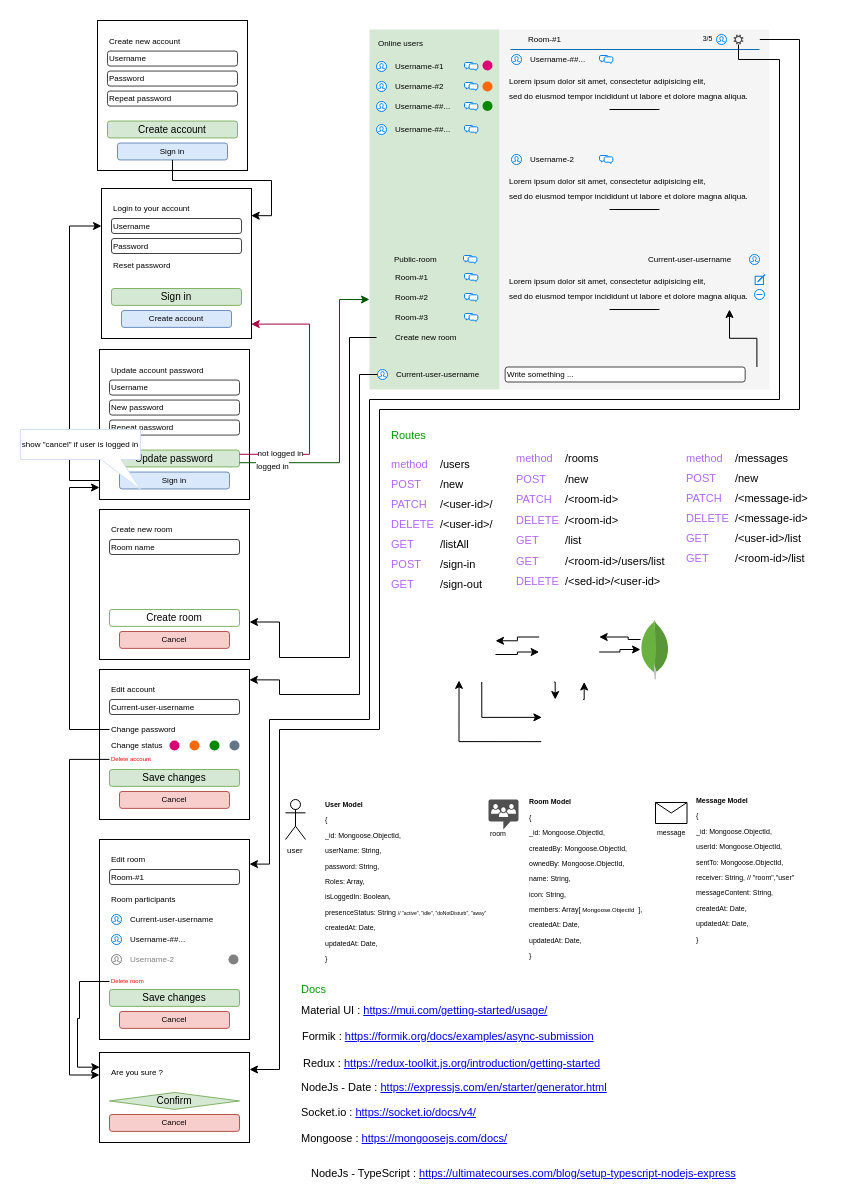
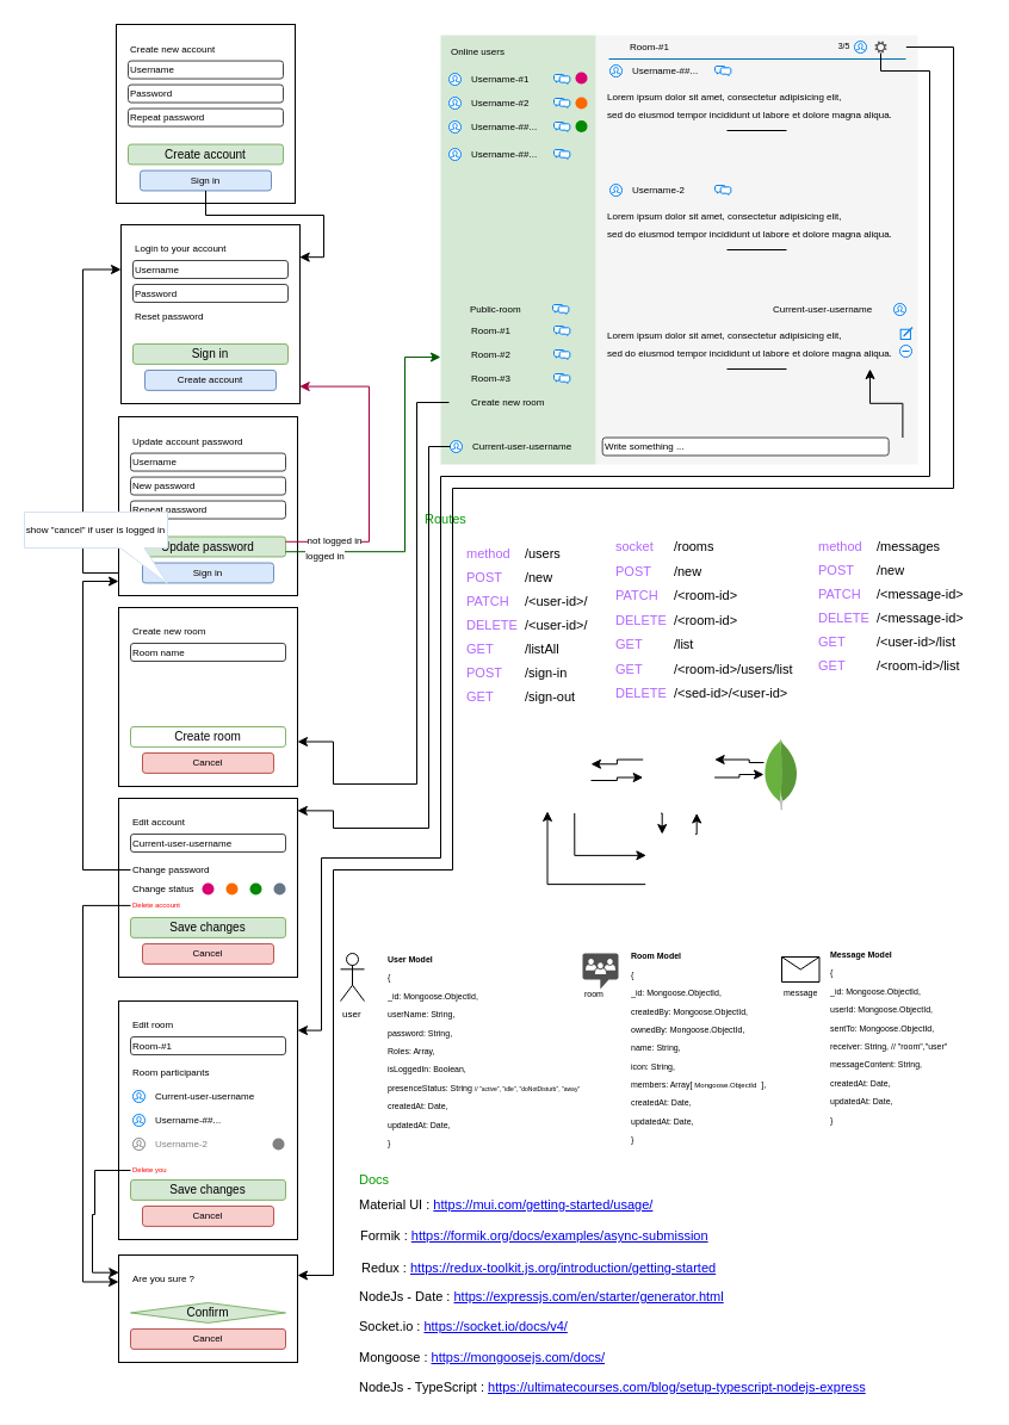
- <mxCell id="137" value="Routes" style="text;html=1;align=left;verticalAlign=middle;resizable=0;points=[];autosize=1;strokeColor=none;fillColor=none;fontSize=11;fontColor=#009900;" vertex="1" parent="1"><mxGeometry x="389" y="425" width="50" height="20" as="geometry" /></mxCell>
+ <mxCell id="137" value="Routes" style="text;html=1;align=left;verticalAlign=middle;resizable=0;points=[];autosize=1;strokeColor=none;fillColor=none;fontSize=11;fontColor=#009900;" vertex="1" parent="1"><mxGeometry x="354" y="425" width="50" height="20" as="geometry" /></mxCell>
- <mxCell id="152" value="&lt;font color=&quot;#b266ff&quot;&gt;method&lt;/font&gt;&lt;span style=&quot;white-space: pre&quot;&gt;&#09;&lt;/span&gt;/rooms" style="text;html=1;align=left;verticalAlign=middle;resizable=0;points=[];autosize=1;strokeColor=none;fillColor=none;fontSize=11;fontColor=#000000;" vertex="1" parent="151"><mxGeometry width="100" height="20" as="geometry" /></mxCell>
+ <mxCell id="152" value="&lt;font color=&quot;#b266ff&quot;&gt;socket&lt;/font&gt;&lt;span style=&quot;white-space: pre&quot;&gt;&#09;&lt;/span&gt;/rooms" style="text;html=1;align=left;verticalAlign=middle;resizable=0;points=[];autosize=1;strokeColor=none;fillColor=none;fontSize=11;fontColor=#000000;" vertex="1" parent="151"><mxGeometry width="100" height="20" as="geometry" /></mxCell>
- <mxCell id="199" value="Delete room" style="text;html=1;align=left;verticalAlign=middle;resizable=0;points=[];autosize=1;strokeColor=none;fillColor=none;fontSize=6;fontColor=#FF0000;" vertex="1" parent="185"><mxGeometry x="10" y="137" width="50" height="10" as="geometry" /></mxCell>
+ <mxCell id="199" value="Delete you" style="text;html=1;align=left;verticalAlign=middle;resizable=0;points=[];autosize=1;strokeColor=none;fillColor=none;fontSize=6;fontColor=#FF0000;" vertex="1" parent="185"><mxGeometry x="10" y="137" width="50" height="10" as="geometry" /></mxCell>
- <mxCell id="228" value="NodeJs - TypeScript :&amp;nbsp;&lt;a href=&quot;https://formik.org/docs/examples/async-submission&quot;&gt;https://ultimatecourses.com/blog/setup-typescript-nodejs-express&lt;/a&gt;" style="text;html=1;align=left;verticalAlign=middle;resizable=0;points=[];autosize=1;strokeColor=none;fillColor=none;fontSize=11;fontColor=#000000;" vertex="1" parent="1"><mxGeometry x="309" y="1163" width="440" height="20" as="geometry" /></mxCell>
+ <mxCell id="228" value="NodeJs - TypeScript :&amp;nbsp;&lt;a href=&quot;https://formik.org/docs/examples/async-submission&quot;&gt;https://ultimatecourses.com/blog/setup-typescript-nodejs-express&lt;/a&gt;" style="text;html=1;align=left;verticalAlign=middle;resizable=0;points=[];autosize=1;strokeColor=none;fillColor=none;fontSize=11;fontColor=#000000;" vertex="1" parent="1"><mxGeometry x="299" y="1153" width="440" height="20" as="geometry" /></mxCell>
